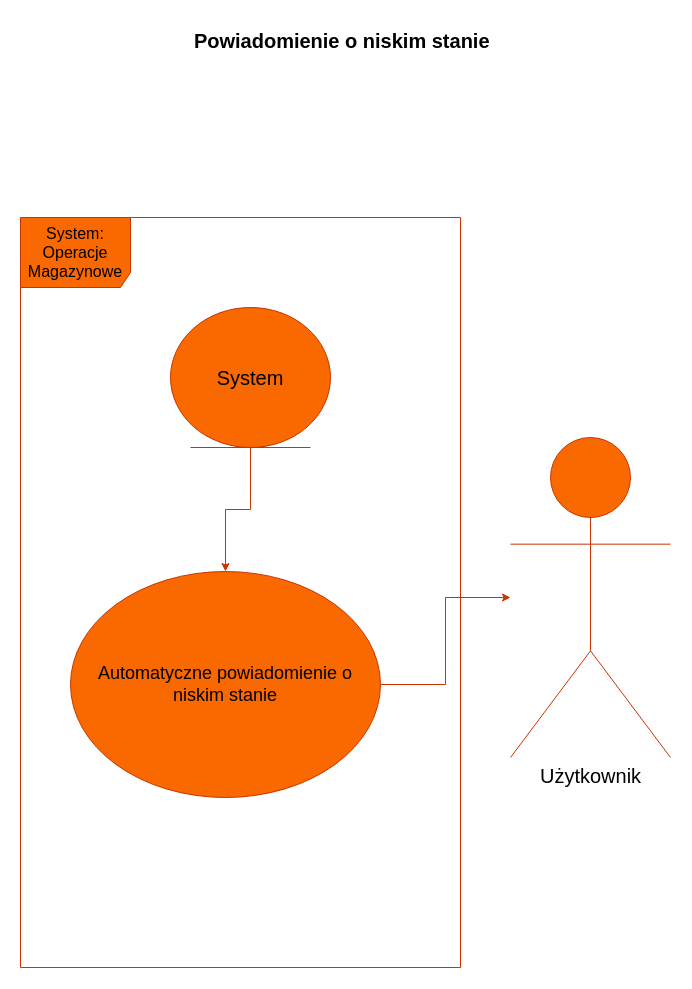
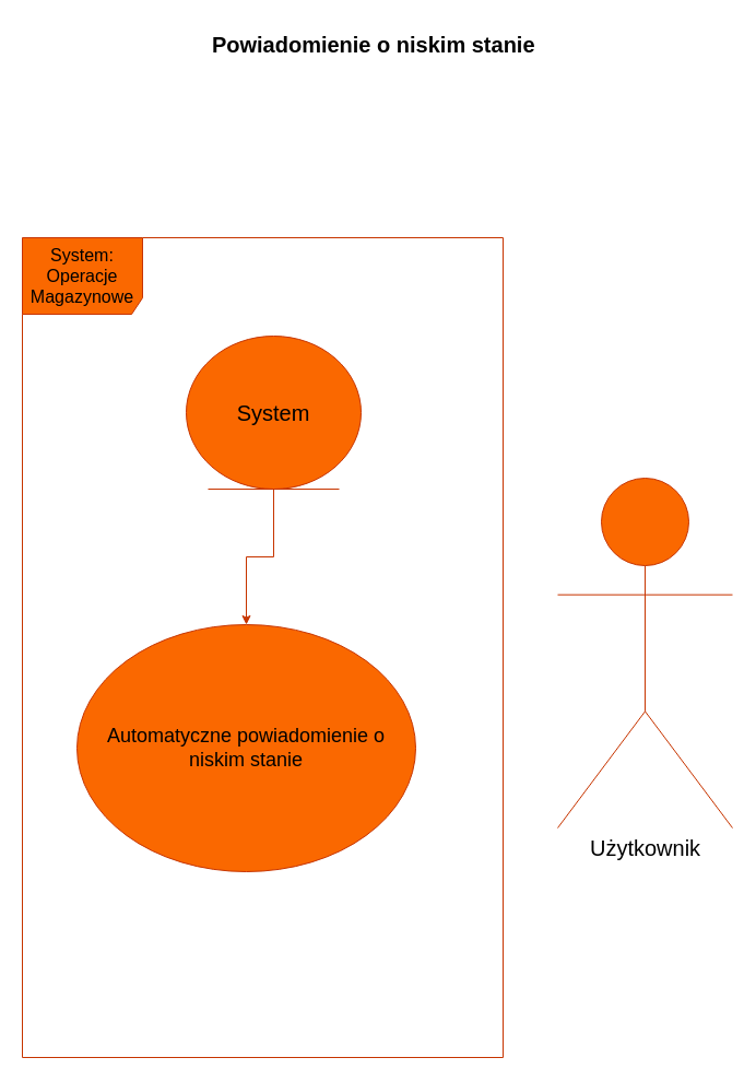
- <mxCell id="3" style="edgeStyle=orthogonalEdgeStyle;rounded=0;orthogonalLoop=1;jettySize=auto;html=1;exitX=1;exitY=0.5;exitDx=0;exitDy=0;fillColor=#fa6800;strokeColor=#C73500;" parent="1" source="4" target="5" edge="1"><mxGeometry relative="1" as="geometry" /></mxCell>
